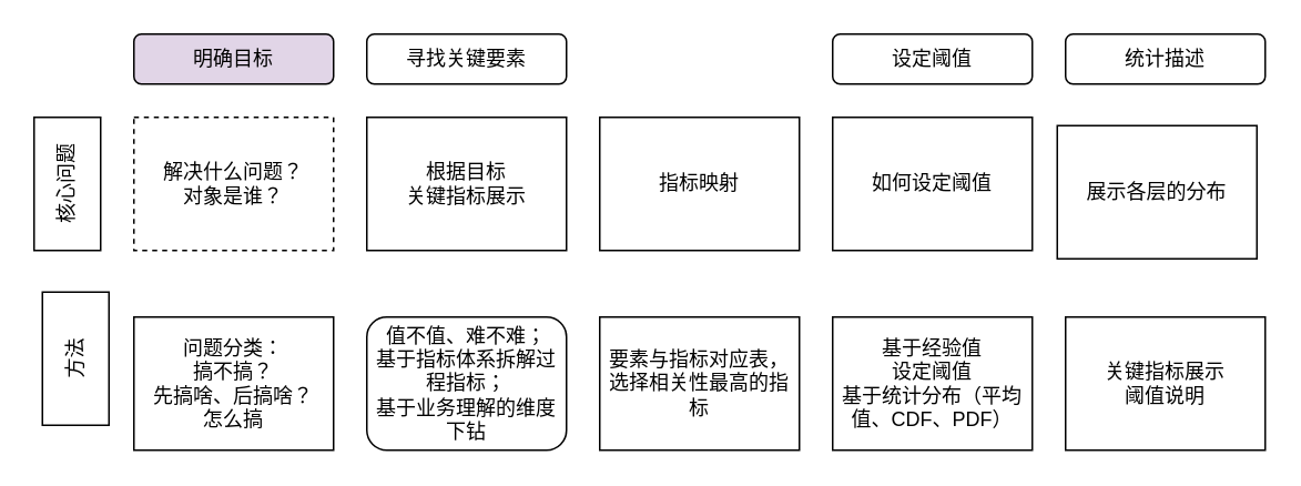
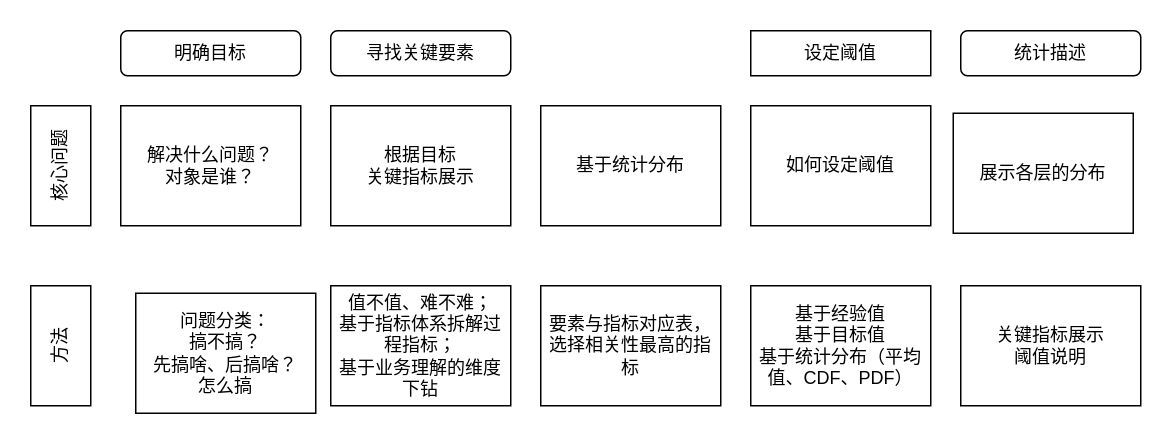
- <mxCell id="14" value="明确目标" style="rounded=1;whiteSpace=wrap;html=1;fillColor=#e1d5e7;" vertex="1" parent="1"><mxGeometry x="80" y="20" width="120" height="30" as="geometry" /></mxCell>
+ <mxCell id="14" value="明确目标" style="rounded=1;whiteSpace=wrap;html=1;" vertex="1" parent="1"><mxGeometry x="80" y="20" width="120" height="30" as="geometry" /></mxCell>
- <mxCell id="16" value="设定阈值" style="rounded=1;whiteSpace=wrap;html=1;" vertex="1" parent="1"><mxGeometry x="500" y="20" width="120" height="30" as="geometry" /></mxCell>
+ <mxCell id="16" value="设定阈值" style="whiteSpace=wrap;html=1;rounded=0;" vertex="1" parent="1"><mxGeometry x="500" y="20" width="120" height="30" as="geometry" /></mxCell>
- <mxCell id="4" value="解决什么问题？&lt;br&gt;对象是谁？" style="whiteSpace=wrap;html=1;dashed=1;" vertex="1" parent="1"><mxGeometry x="80" y="70" width="120" height="80" as="geometry" /></mxCell>
+ <mxCell id="4" value="解决什么问题？&lt;br&gt;对象是谁？" style="whiteSpace=wrap;html=1;" vertex="1" parent="1"><mxGeometry x="80" y="70" width="120" height="80" as="geometry" /></mxCell>
- <mxCell id="8" value="指标映射" style="whiteSpace=wrap;html=1;" vertex="1" parent="1"><mxGeometry x="360" y="70" width="120" height="80" as="geometry" /></mxCell>
+ <mxCell id="8" value="基于统计分布" style="whiteSpace=wrap;html=1;" vertex="1" parent="1"><mxGeometry x="360" y="70" width="120" height="80" as="geometry" /></mxCell>
- <mxCell id="3" value="方法" style="rounded=0;whiteSpace=wrap;html=1;horizontal=0;" vertex="1" parent="1"><mxGeometry x="25" y="175" width="40" height="80" as="geometry" /></mxCell>
+ <mxCell id="3" value="方法" style="rounded=0;whiteSpace=wrap;html=1;horizontal=0;" vertex="1" parent="1"><mxGeometry x="20" y="190" width="40" height="80" as="geometry" /></mxCell>
- <mxCell id="5" value="问题分类：&lt;br&gt;搞不搞？&lt;br&gt;先搞啥、后搞啥？&lt;br&gt;怎么搞" style="whiteSpace=wrap;html=1;" vertex="1" parent="1"><mxGeometry x="80" y="190" width="120" height="80" as="geometry" /></mxCell>
+ <mxCell id="5" value="问题分类：&lt;br&gt;搞不搞？&lt;br&gt;先搞啥、后搞啥？&lt;br&gt;怎么搞" style="whiteSpace=wrap;html=1;" vertex="1" parent="1"><mxGeometry x="90" y="195" width="120" height="80" as="geometry" /></mxCell>
- <mxCell id="7" value="值不值、难不难；&lt;br&gt;基于指标体系拆解过程指标；&lt;br&gt;基于业务理解的维度下钻" style="whiteSpace=wrap;html=1;rounded=1;" vertex="1" parent="1"><mxGeometry x="220" y="190" width="120" height="80" as="geometry" /></mxCell>
+ <mxCell id="7" value="值不值、难不难；&lt;br&gt;基于指标体系拆解过程指标；&lt;br&gt;基于业务理解的维度下钻" style="whiteSpace=wrap;html=1;" vertex="1" parent="1"><mxGeometry x="220" y="190" width="120" height="80" as="geometry" /></mxCell>
- <mxCell id="11" value="基于经验值&lt;br&gt;设定阈值&lt;br&gt;基于统计分布（平均值、CDF、PDF）" style="whiteSpace=wrap;html=1;" vertex="1" parent="1"><mxGeometry x="500" y="190" width="120" height="80" as="geometry" /></mxCell>
+ <mxCell id="11" value="基于经验值&lt;br&gt;基于目标值&lt;br&gt;基于统计分布（平均值、CDF、PDF）" style="whiteSpace=wrap;html=1;" vertex="1" parent="1"><mxGeometry x="500" y="190" width="120" height="80" as="geometry" /></mxCell>
